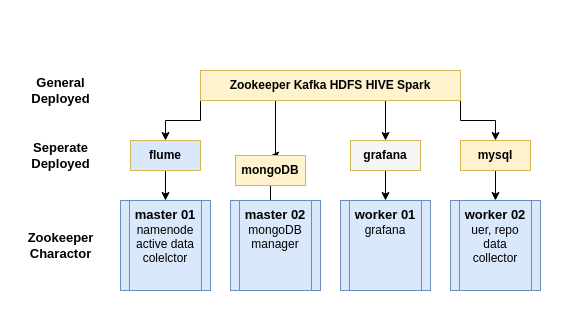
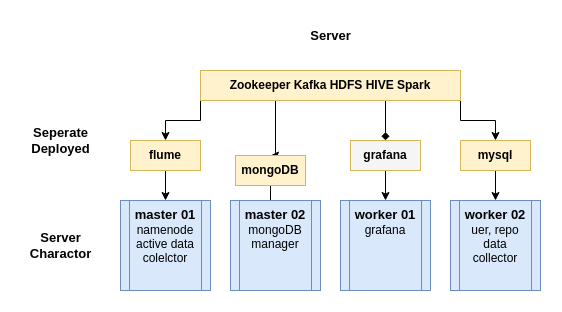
+ <mxCell id="2" value="&lt;b style=&quot;font-size: 13px;&quot;&gt;Server&lt;/b&gt;" style="text;html=1;align=center;verticalAlign=middle;resizable=0;points=[];autosize=1;strokeColor=none;fillColor=none;fontSize=13;" vertex="1" parent="1"><mxGeometry x="300" y="20" width="60" height="30" as="geometry" /></mxCell>
- <mxCell id="8" value="General&lt;br style=&quot;font-size: 13px;&quot;&gt;Deployed" style="text;html=1;align=center;verticalAlign=middle;resizable=0;points=[];autosize=1;strokeColor=none;fillColor=none;fontStyle=1;fontSize=13;" vertex="1" parent="1"><mxGeometry x="20" y="70" width="80" height="40" as="geometry" /></mxCell>
- <mxCell id="6" style="edgeStyle=orthogonalEdgeStyle;rounded=0;orthogonalLoop=1;jettySize=auto;html=1;exitX=0.75;exitY=1;exitDx=0;exitDy=0;entryX=0.5;entryY=0;entryDx=0;entryDy=0;" edge="1" parent="1" source="7" target="15"><mxGeometry relative="1" as="geometry"><Array as="points"><mxPoint x="385" y="100" /></Array></mxGeometry></mxCell>
+ <mxCell id="6" style="edgeStyle=orthogonalEdgeStyle;rounded=0;orthogonalLoop=1;jettySize=auto;html=1;exitX=0.75;exitY=1;exitDx=0;exitDy=0;entryX=0.5;entryY=0;entryDx=0;entryDy=0;endArrow=diamond;" edge="1" parent="1" source="7" target="15"><mxGeometry relative="1" as="geometry"><Array as="points"><mxPoint x="385" y="100" /></Array></mxGeometry></mxCell>
- <mxCell id="9" value="Seperate&lt;br style=&quot;font-size: 13px;&quot;&gt;Deployed" style="text;html=1;align=center;verticalAlign=middle;resizable=0;points=[];autosize=1;strokeColor=none;fillColor=none;fontStyle=1;fontSize=13;" vertex="1" parent="1"><mxGeometry x="20" y="135" width="80" height="40" as="geometry" /></mxCell>
+ <mxCell id="9" value="Seperate&lt;br style=&quot;font-size: 13px;&quot;&gt;Deployed" style="text;html=1;align=center;verticalAlign=middle;resizable=0;points=[];autosize=1;strokeColor=none;fillColor=none;fontStyle=1;fontSize=13;" vertex="1" parent="1"><mxGeometry x="20" y="120" width="80" height="40" as="geometry" /></mxCell>
- <mxCell id="11" value="flume" style="whiteSpace=wrap;html=1;fillColor=#dae8fc;strokeColor=#d6b656;fontStyle=1;" vertex="1" parent="1"><mxGeometry x="130" y="140" width="70" height="30" as="geometry" /></mxCell>
+ <mxCell id="11" value="flume" style="whiteSpace=wrap;html=1;fillColor=#fff2cc;strokeColor=#d6b656;fontStyle=1" vertex="1" parent="1"><mxGeometry x="130" y="140" width="70" height="30" as="geometry" /></mxCell>
- <mxCell id="18" value="Zookeeper&lt;br&gt;Charactor" style="text;html=1;align=center;verticalAlign=middle;resizable=0;points=[];autosize=1;strokeColor=none;fillColor=none;fontStyle=1;fontSize=13;" vertex="1" parent="1"><mxGeometry x="20" y="225" width="80" height="40" as="geometry" /></mxCell>
+ <mxCell id="18" value="Server&lt;br&gt;Charactor" style="text;html=1;align=center;verticalAlign=middle;resizable=0;points=[];autosize=1;strokeColor=none;fillColor=none;fontStyle=1;fontSize=13;" vertex="1" parent="1"><mxGeometry x="20" y="225" width="80" height="40" as="geometry" /></mxCell>
